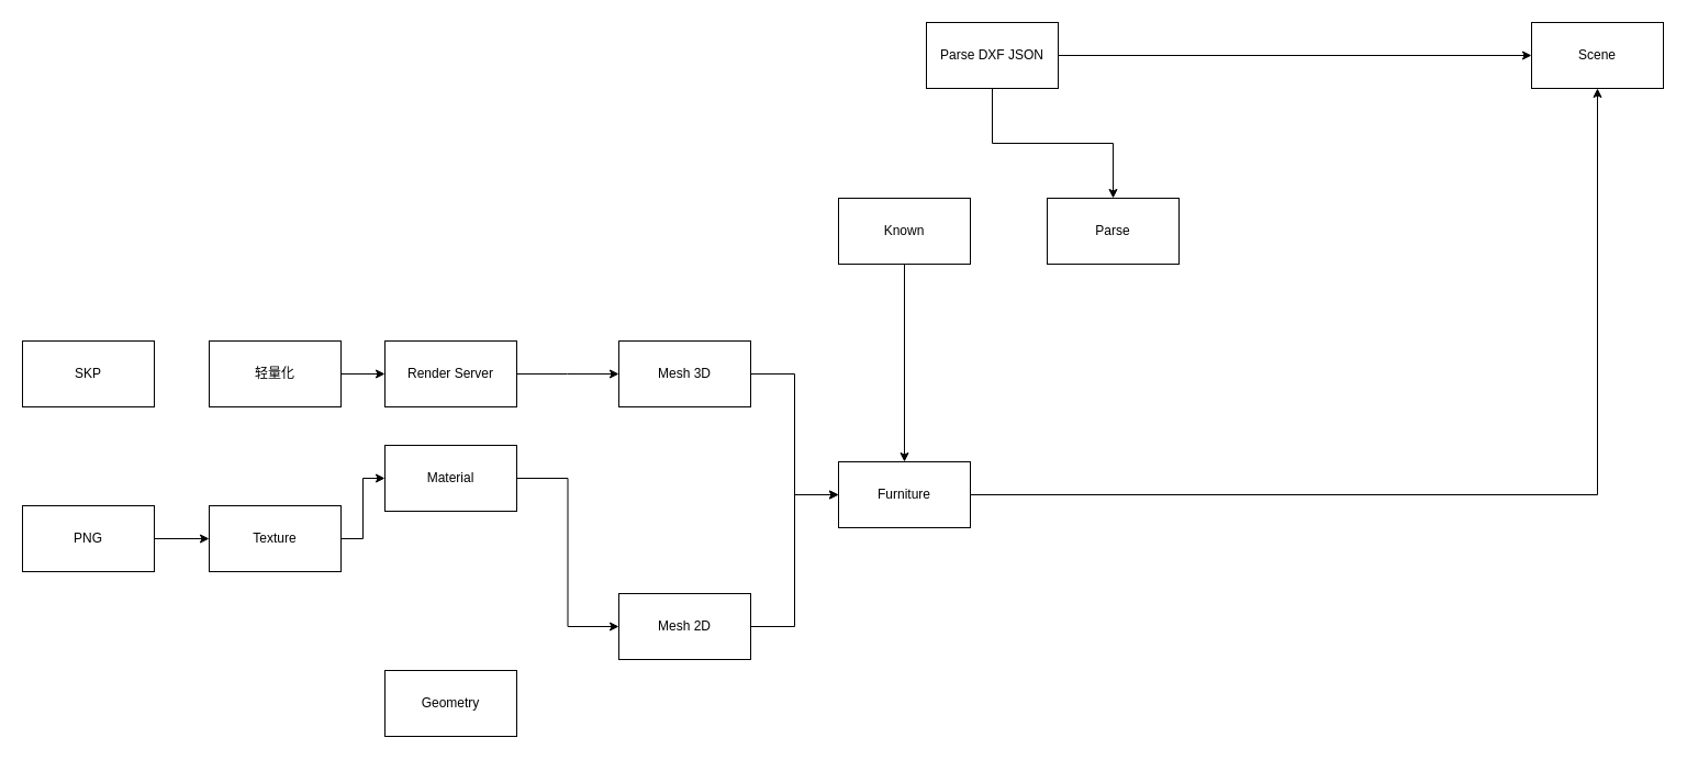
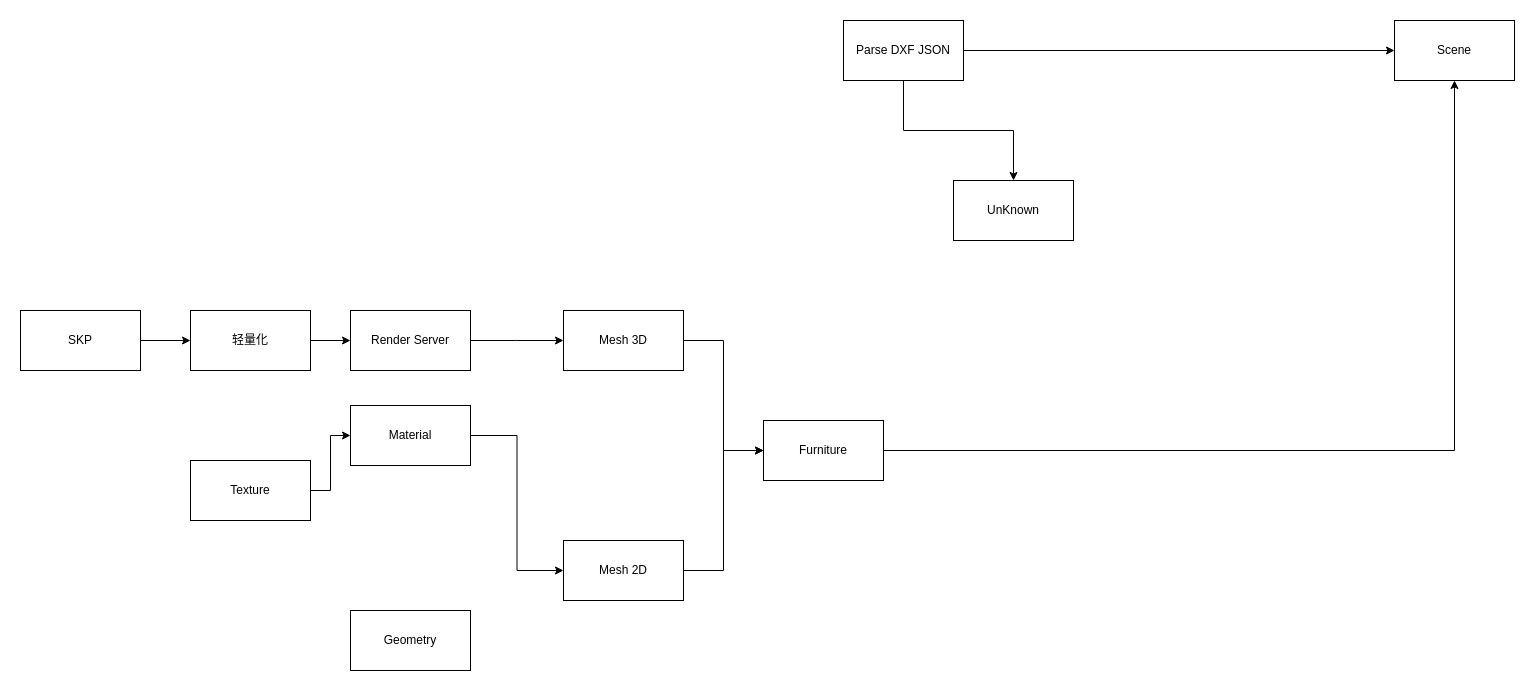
- <mxCell id="7" value="Known" style="rounded=0;whiteSpace=wrap;html=1;" parent="1" vertex="1"><mxGeometry x="763" y="180" width="120" height="60" as="geometry" /></mxCell>
- <mxCell id="8" value="Parse" style="rounded=0;whiteSpace=wrap;html=1;" parent="1" vertex="1"><mxGeometry x="953" y="180" width="120" height="60" as="geometry" /></mxCell>
+ <mxCell id="8" value="UnKnown" style="rounded=0;whiteSpace=wrap;html=1;" parent="1" vertex="1"><mxGeometry x="953" y="180" width="120" height="60" as="geometry" /></mxCell>
- <mxCell id="6" value="" style="edgeStyle=orthogonalEdgeStyle;rounded=0;orthogonalLoop=1;jettySize=auto;html=1;" parent="1" source="7" target="10" edge="1"><mxGeometry relative="1" as="geometry" /></mxCell>
+ <mxCell id="24" value="" style="edgeStyle=orthogonalEdgeStyle;rounded=0;orthogonalLoop=1;jettySize=auto;html=1;" parent="1" source="25" target="27" edge="1"><mxGeometry relative="1" as="geometry" /></mxCell>
- <mxCell id="19" value="PNG" style="rounded=0;whiteSpace=wrap;html=1;" parent="1" vertex="1"><mxGeometry x="20" y="460" width="120" height="60" as="geometry" /></mxCell>
- <mxCell id="18" style="edgeStyle=orthogonalEdgeStyle;rounded=0;orthogonalLoop=1;jettySize=auto;html=1;entryX=0;entryY=0.5;entryDx=0;entryDy=0;" parent="1" source="19" target="17" edge="1"><mxGeometry relative="1" as="geometry" /></mxCell>
